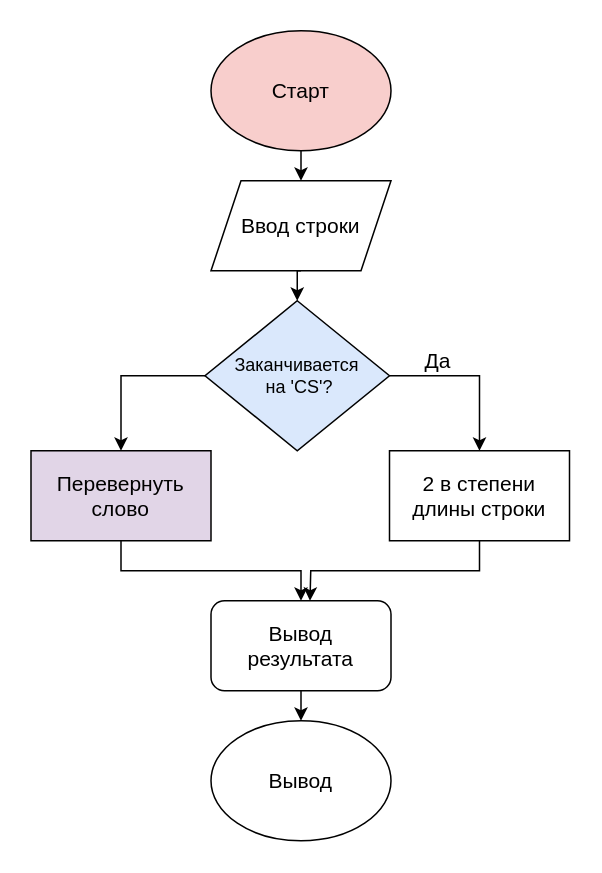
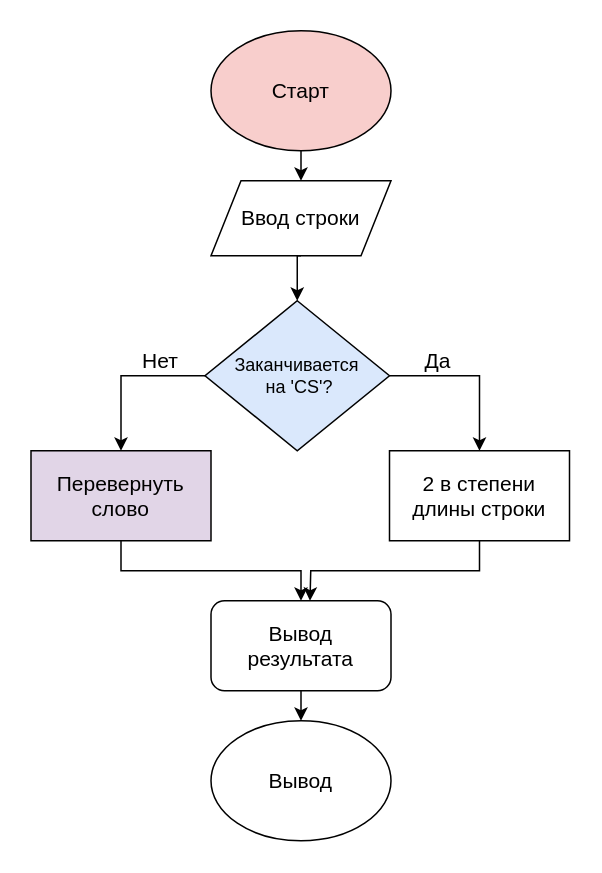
- <mxCell id="4" value="Ввод строки" style="shape=parallelogram;perimeter=parallelogramPerimeter;whiteSpace=wrap;html=1;fixedSize=1;fontSize=14;" vertex="1" parent="1"><mxGeometry x="140" y="120" width="120" height="60" as="geometry" /></mxCell>
+ <mxCell id="4" value="Ввод строки" style="shape=parallelogram;perimeter=parallelogramPerimeter;whiteSpace=wrap;html=1;fixedSize=1;fontSize=14;" vertex="1" parent="1"><mxGeometry x="140" y="120" width="120" height="50" as="geometry" /></mxCell>
+ <mxCell id="13" value="Нет" style="text;html=1;align=center;verticalAlign=middle;resizable=0;points=[];autosize=1;strokeColor=none;fillColor=none;fontSize=14;" vertex="1" parent="1"><mxGeometry x="86" y="230" width="40" height="20" as="geometry" /></mxCell>
